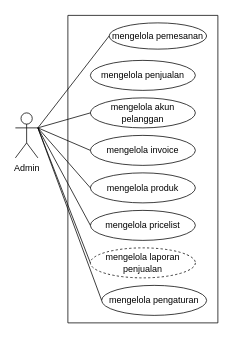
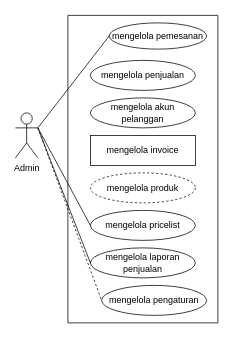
- <mxCell id="13" value="" style="endArrow=none;html=1;rounded=0;entryX=0;entryY=0.5;entryDx=0;entryDy=0;exitX=1;exitY=0.333;exitDx=0;exitDy=0;exitPerimeter=0;" parent="1" source="11" target="5" edge="1"><mxGeometry width="50" height="50" relative="1" as="geometry"><mxPoint x="50" y="180" as="sourcePoint" /><mxPoint x="460" y="101" as="targetPoint" /></mxGeometry></mxCell>
- <mxCell id="14" value="" style="endArrow=none;html=1;rounded=0;entryX=0;entryY=0.5;entryDx=0;entryDy=0;exitX=1;exitY=0.333;exitDx=0;exitDy=0;exitPerimeter=0;" parent="1" source="11" target="6" edge="1"><mxGeometry width="50" height="50" relative="1" as="geometry"><mxPoint x="60" y="190" as="sourcePoint" /><mxPoint x="140" y="81" as="targetPoint" /></mxGeometry></mxCell>
- <mxCell id="6" value="mengelola invoice" style="ellipse;whiteSpace=wrap;html=1;" parent="2" vertex="1"><mxGeometry x="30" y="160" width="140" height="40" as="geometry" /></mxCell>
+ <mxCell id="6" value="mengelola invoice" style="whiteSpace=wrap;html=1;rounded=0;" parent="2" vertex="1"><mxGeometry x="30" y="160" width="140" height="40" as="geometry" /></mxCell>
- <mxCell id="15" value="" style="endArrow=none;html=1;rounded=0;entryX=0;entryY=0.5;entryDx=0;entryDy=0;exitX=1;exitY=0.333;exitDx=0;exitDy=0;exitPerimeter=0;" parent="1" source="11" target="7" edge="1"><mxGeometry width="50" height="50" relative="1" as="geometry"><mxPoint x="80" y="210" as="sourcePoint" /><mxPoint x="160" y="101" as="targetPoint" /></mxGeometry></mxCell>
- <mxCell id="7" value="mengelola produk" style="ellipse;whiteSpace=wrap;html=1;" parent="2" vertex="1"><mxGeometry x="30" y="210" width="140" height="40" as="geometry" /></mxCell>
+ <mxCell id="7" value="mengelola produk" style="ellipse;whiteSpace=wrap;html=1;dashed=1;" parent="2" vertex="1"><mxGeometry x="30" y="210" width="140" height="40" as="geometry" /></mxCell>
- <mxCell id="18" value="" style="endArrow=none;html=1;rounded=0;entryX=0;entryY=0.5;entryDx=0;entryDy=0;exitX=1;exitY=0.333;exitDx=0;exitDy=0;exitPerimeter=0;" parent="1" source="11" target="10" edge="1"><mxGeometry width="50" height="50" relative="1" as="geometry"><mxPoint x="60" y="320" as="sourcePoint" /><mxPoint x="140" y="211" as="targetPoint" /></mxGeometry></mxCell>
+ <mxCell id="18" value="" style="endArrow=none;html=1;rounded=0;entryX=0;entryY=0.5;entryDx=0;entryDy=0;exitX=1;exitY=0.333;exitDx=0;exitDy=0;exitPerimeter=0;dashed=1;" parent="1" source="11" target="10" edge="1"><mxGeometry width="50" height="50" relative="1" as="geometry"><mxPoint x="60" y="320" as="sourcePoint" /><mxPoint x="140" y="211" as="targetPoint" /></mxGeometry></mxCell>
- <mxCell id="9" value="mengelola laporan penjualan" style="ellipse;whiteSpace=wrap;html=1;dashed=1;" parent="2" vertex="1"><mxGeometry x="30" y="310" width="140" height="40" as="geometry" /></mxCell>
+ <mxCell id="9" value="mengelola laporan penjualan" style="ellipse;whiteSpace=wrap;html=1;" parent="2" vertex="1"><mxGeometry x="30" y="310" width="140" height="40" as="geometry" /></mxCell>
